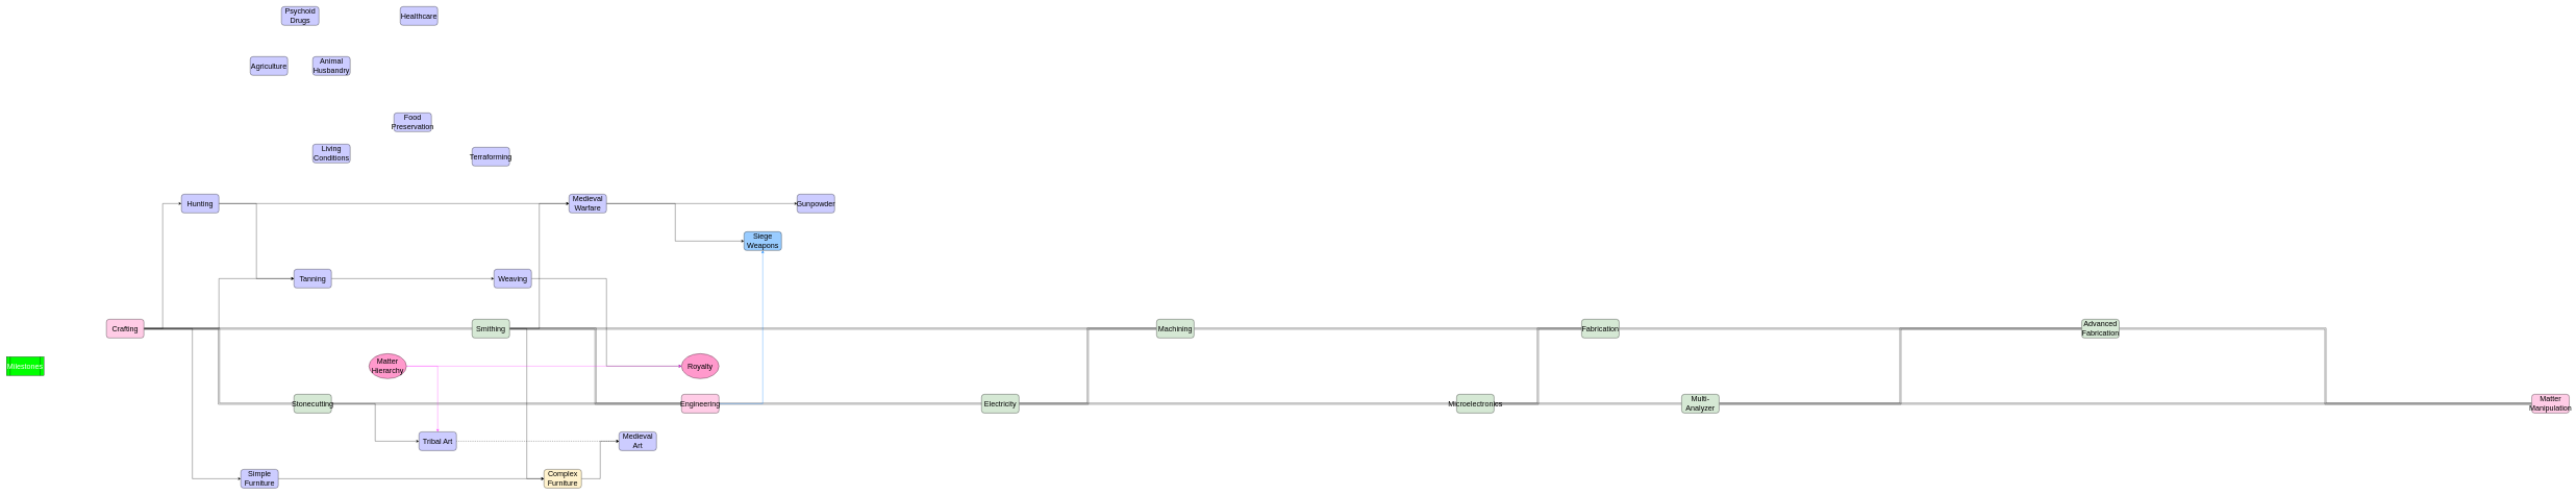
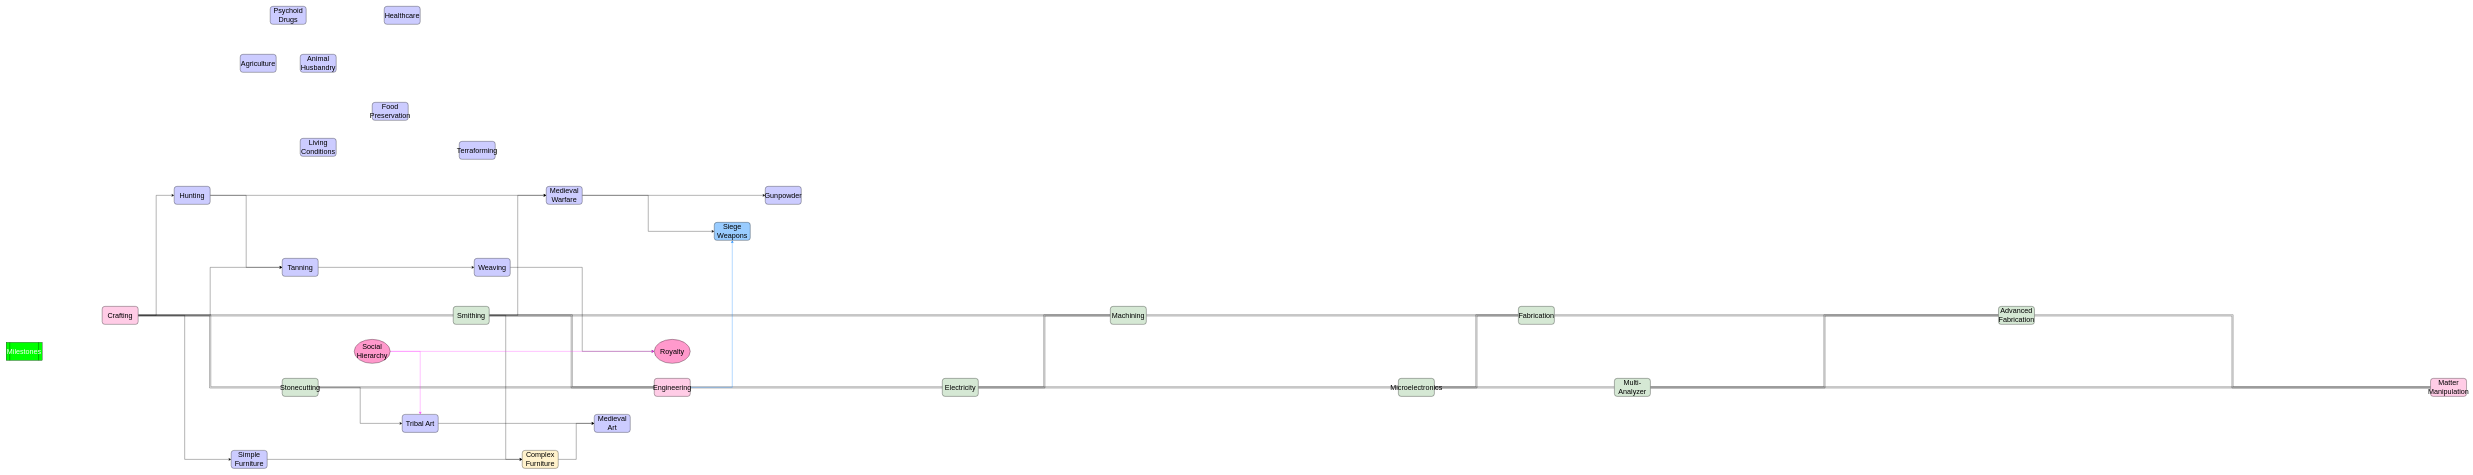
- <mxCell id="50" value="&lt;font style=&quot;font-size: 24px;&quot;&gt;Food Preservation&lt;/font&gt;" style="rounded=1;whiteSpace=wrap;html=1;fillColor=#CCCCFF;" parent="1" vertex="1"><mxGeometry x="1260" y="360" width="120" height="60" as="geometry" /></mxCell>
+ <mxCell id="50" value="&lt;font style=&quot;font-size: 24px;&quot;&gt;Food Preservation&lt;/font&gt;" style="rounded=1;whiteSpace=wrap;html=1;fillColor=#CCCCFF;" parent="1" vertex="1"><mxGeometry x="1240" y="340" width="120" height="60" as="geometry" /></mxCell>
- <mxCell id="33" value="&lt;font style=&quot;font-size: 24px;&quot;&gt;Terraforming&lt;/font&gt;" style="rounded=1;whiteSpace=wrap;html=1;fillColor=#CCCCFF;" parent="1" vertex="1"><mxGeometry x="1510" y="470" width="120" height="60" as="geometry" /></mxCell>
+ <mxCell id="33" value="&lt;font style=&quot;font-size: 24px;&quot;&gt;Terraforming&lt;/font&gt;" style="rounded=1;whiteSpace=wrap;html=1;fillColor=#CCCCFF;" parent="1" vertex="1"><mxGeometry x="1530" y="470" width="120" height="60" as="geometry" /></mxCell>
- <mxCell id="56" value="&lt;font style=&quot;font-size: 24px;&quot;&gt;Matter Hierarchy&lt;/font&gt;" style="ellipse;whiteSpace=wrap;html=1;fillColor=#FF99CC;" vertex="1" parent="1"><mxGeometry x="1180" y="1130" width="120" height="80" as="geometry" /></mxCell>
+ <mxCell id="56" value="&lt;font style=&quot;font-size: 24px;&quot;&gt;Social Hierarchy&lt;/font&gt;" style="ellipse;whiteSpace=wrap;html=1;fillColor=#FF99CC;" vertex="1" parent="1"><mxGeometry x="1180" y="1130" width="120" height="80" as="geometry" /></mxCell>
- <mxCell id="63" style="edgeStyle=orthogonalEdgeStyle;rounded=0;orthogonalLoop=1;jettySize=auto;html=1;exitX=1;exitY=0.5;exitDx=0;exitDy=0;entryX=0;entryY=0.5;entryDx=0;entryDy=0;dashed=1;" edge="1" parent="1" source="64" target="65"><mxGeometry relative="1" as="geometry" /></mxCell>
+ <mxCell id="63" style="edgeStyle=orthogonalEdgeStyle;rounded=0;orthogonalLoop=1;jettySize=auto;html=1;exitX=1;exitY=0.5;exitDx=0;exitDy=0;entryX=0;entryY=0.5;entryDx=0;entryDy=0;" edge="1" parent="1" source="64" target="65"><mxGeometry relative="1" as="geometry" /></mxCell>
